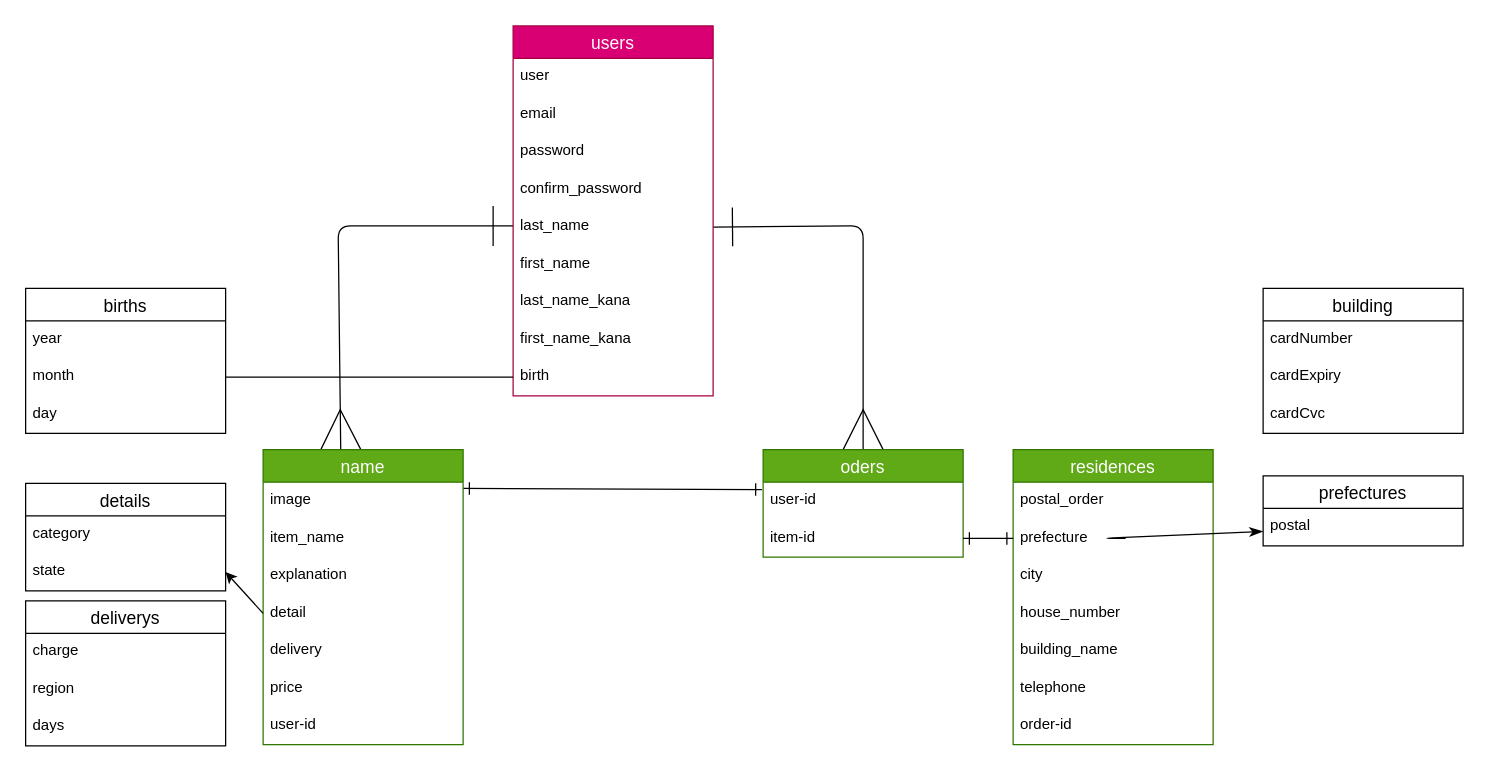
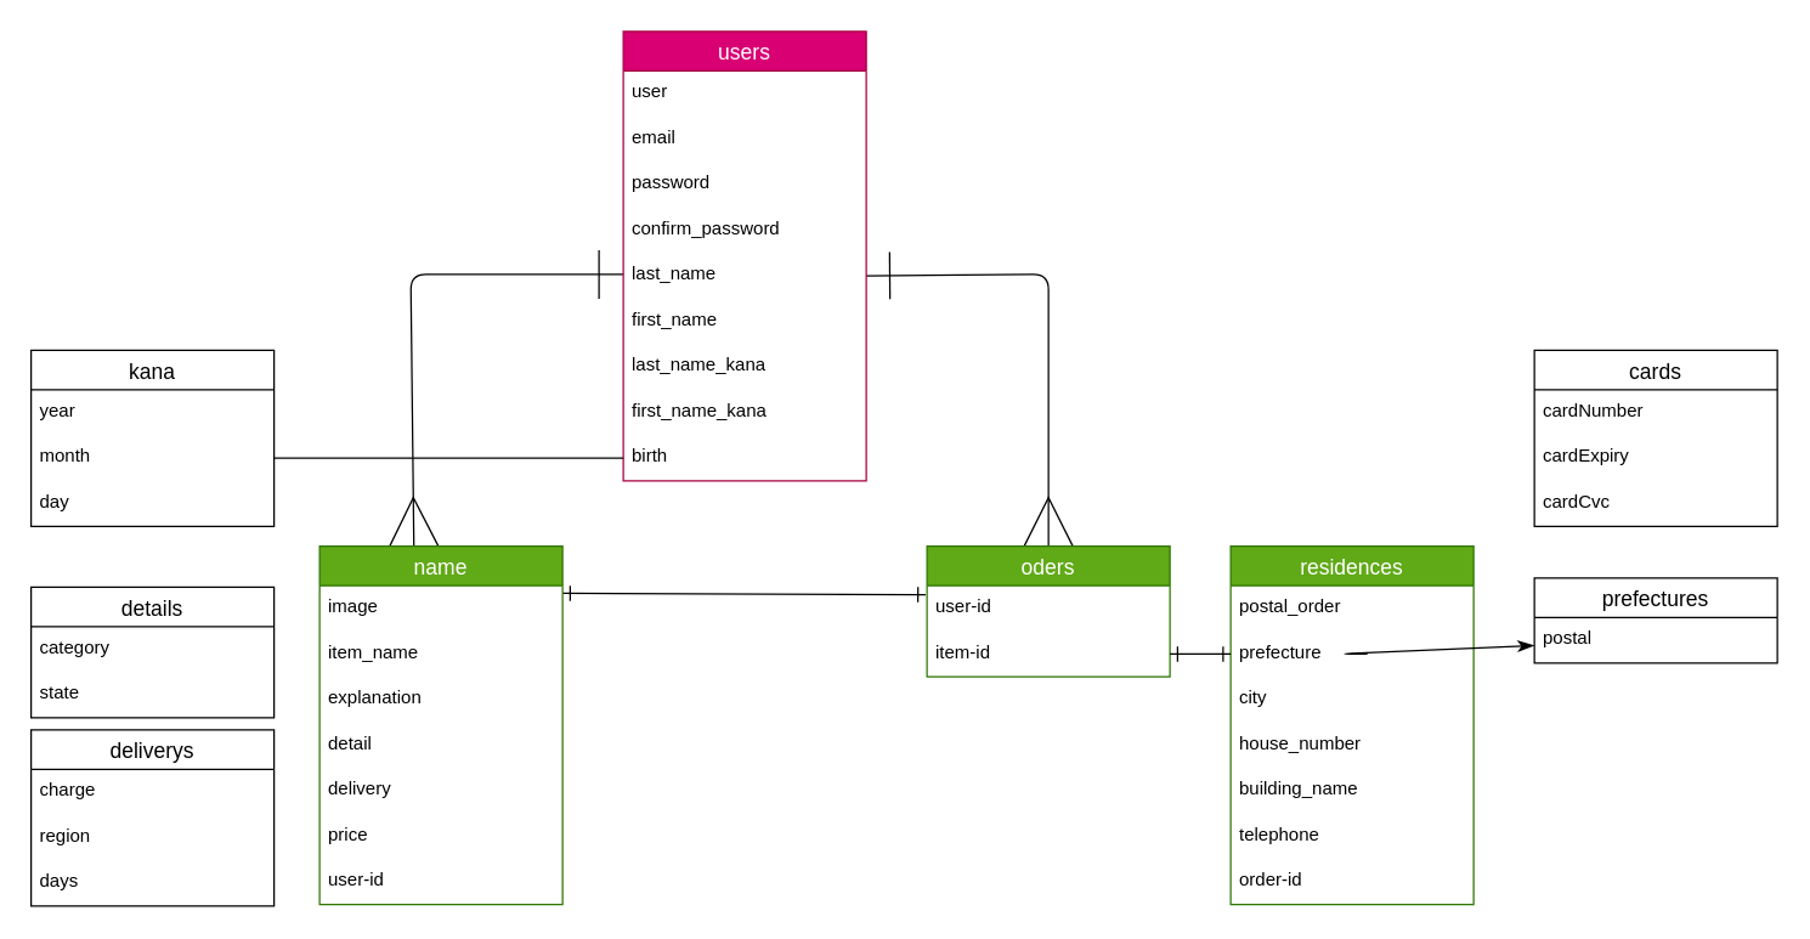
- <mxCell id="50" value="births" style="swimlane;fontStyle=0;childLayout=stackLayout;horizontal=1;startSize=26;horizontalStack=0;resizeParent=1;resizeParentMax=0;resizeLast=0;collapsible=1;marginBottom=0;align=center;fontSize=14;" vertex="1" parent="1"><mxGeometry x="20" y="230" width="160" height="116" as="geometry" /></mxCell>
+ <mxCell id="50" value="kana" style="swimlane;fontStyle=0;childLayout=stackLayout;horizontal=1;startSize=26;horizontalStack=0;resizeParent=1;resizeParentMax=0;resizeLast=0;collapsible=1;marginBottom=0;align=center;fontSize=14;" vertex="1" parent="1"><mxGeometry x="20" y="230" width="160" height="116" as="geometry" /></mxCell>
- <mxCell id="44" value="building" style="swimlane;fontStyle=0;childLayout=stackLayout;horizontal=1;startSize=26;horizontalStack=0;resizeParent=1;resizeParentMax=0;resizeLast=0;collapsible=1;marginBottom=0;align=center;fontSize=14;" vertex="1" parent="1"><mxGeometry x="1010" y="230" width="160" height="116" as="geometry" /></mxCell>
+ <mxCell id="44" value="cards" style="swimlane;fontStyle=0;childLayout=stackLayout;horizontal=1;startSize=26;horizontalStack=0;resizeParent=1;resizeParentMax=0;resizeLast=0;collapsible=1;marginBottom=0;align=center;fontSize=14;" vertex="1" parent="1"><mxGeometry x="1010" y="230" width="160" height="116" as="geometry" /></mxCell>
- <mxCell id="37" value="" style="edgeStyle=none;html=1;exitX=0;exitY=0.5;exitDx=0;exitDy=0;entryX=1;entryY=0.5;entryDx=0;entryDy=0;" edge="1" parent="1" source="19" target="36"><mxGeometry relative="1" as="geometry" /></mxCell>
